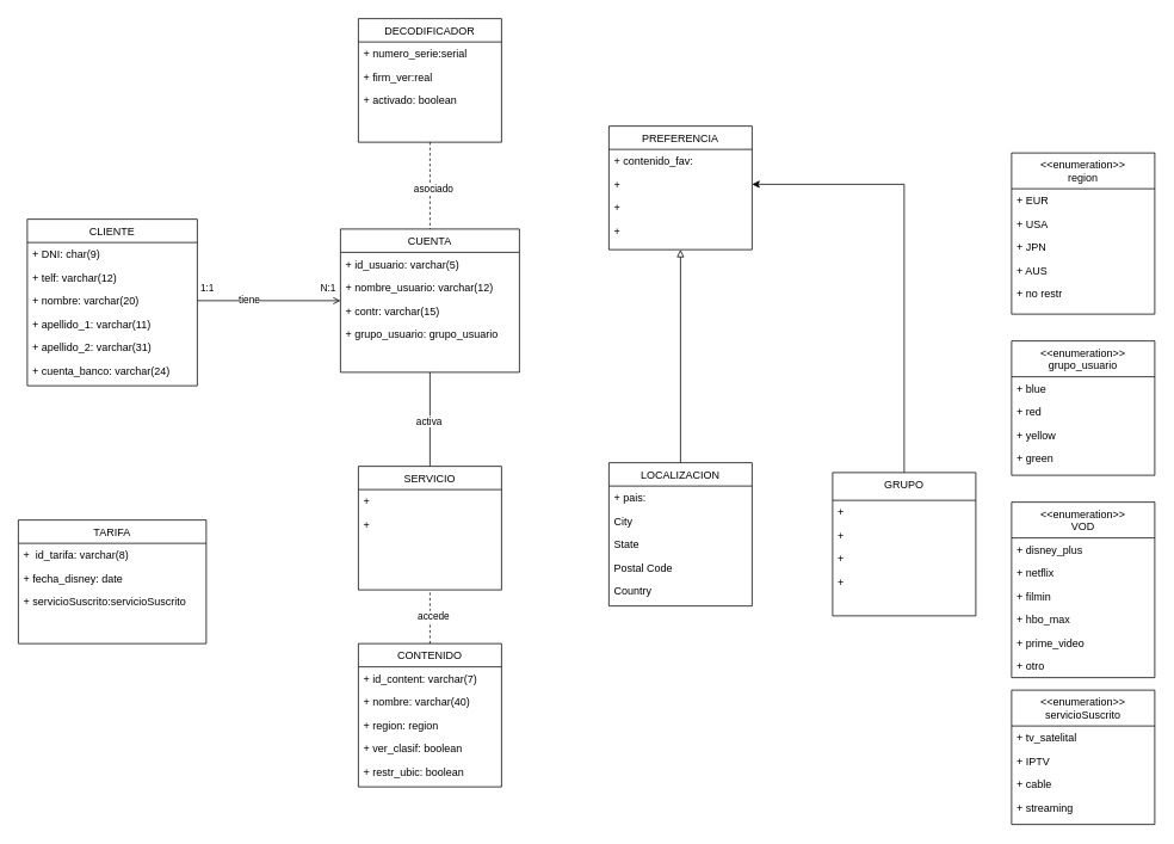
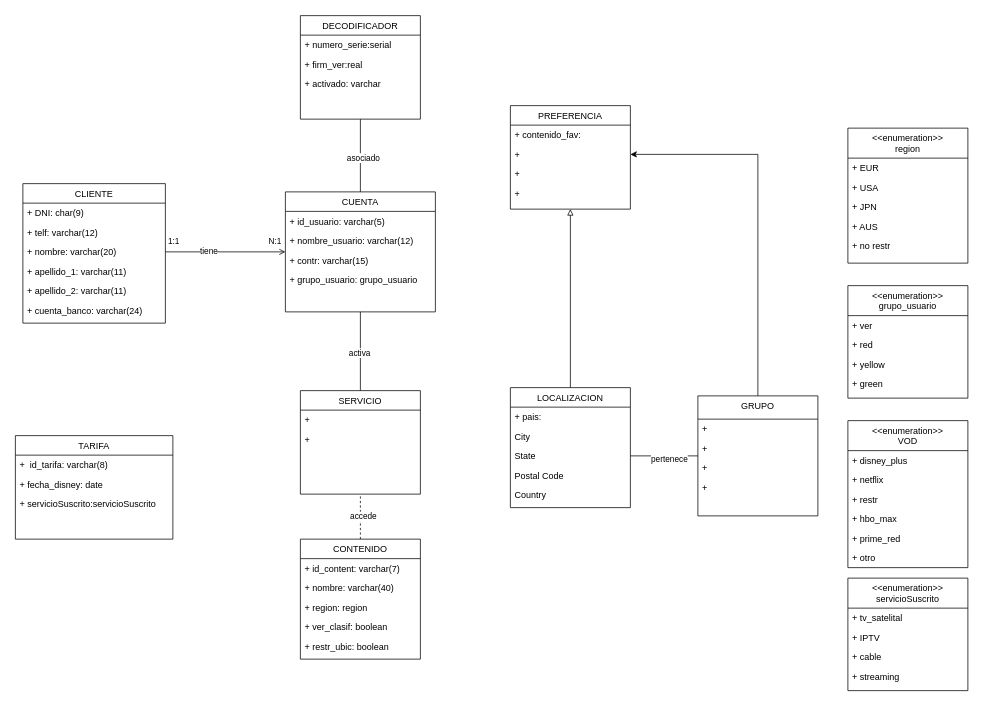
- <mxCell id="35" value="+ activado: boolean" style="text;align=left;verticalAlign=top;spacingLeft=4;spacingRight=4;overflow=hidden;rotatable=0;points=[[0,0.5],[1,0.5]];portConstraint=eastwest;rounded=0;shadow=0;html=0;" parent="32" vertex="1"><mxGeometry y="78" width="160" height="26" as="geometry" /></mxCell>
+ <mxCell id="35" value="+ activado: varchar" style="text;align=left;verticalAlign=top;spacingLeft=4;spacingRight=4;overflow=hidden;rotatable=0;points=[[0,0.5],[1,0.5]];portConstraint=eastwest;rounded=0;shadow=0;html=0;" parent="32" vertex="1"><mxGeometry y="78" width="160" height="26" as="geometry" /></mxCell>
- <mxCell id="30" style="edgeStyle=orthogonalEdgeStyle;rounded=0;orthogonalLoop=1;jettySize=auto;html=1;exitX=0.5;exitY=1;exitDx=0;exitDy=0;entryX=0.5;entryY=0;entryDx=0;entryDy=0;endArrow=none;endFill=0;dashed=1;" parent="1" source="32" target="17" edge="1"><mxGeometry relative="1" as="geometry" /></mxCell>
+ <mxCell id="30" style="edgeStyle=orthogonalEdgeStyle;rounded=0;orthogonalLoop=1;jettySize=auto;html=1;exitX=0.5;exitY=1;exitDx=0;exitDy=0;entryX=0.5;entryY=0;entryDx=0;entryDy=0;endArrow=none;endFill=0;" parent="1" source="32" target="17" edge="1"><mxGeometry relative="1" as="geometry" /></mxCell>
- <mxCell id="7" value="+ apellido_2: varchar(31)" style="text;align=left;verticalAlign=top;spacingLeft=4;spacingRight=4;overflow=hidden;rotatable=0;points=[[0,0.5],[1,0.5]];portConstraint=eastwest;rounded=0;shadow=0;html=0;" parent="2" vertex="1"><mxGeometry y="130" width="190" height="26" as="geometry" /></mxCell>
+ <mxCell id="7" value="+ apellido_2: varchar(11)" style="text;align=left;verticalAlign=top;spacingLeft=4;spacingRight=4;overflow=hidden;rotatable=0;points=[[0,0.5],[1,0.5]];portConstraint=eastwest;rounded=0;shadow=0;html=0;" parent="2" vertex="1"><mxGeometry y="130" width="190" height="26" as="geometry" /></mxCell>
- <mxCell id="69" value="+ blue" style="text;align=left;verticalAlign=top;spacingLeft=4;spacingRight=4;overflow=hidden;rotatable=0;points=[[0,0.5],[1,0.5]];portConstraint=eastwest;rounded=0;shadow=0;html=0;" parent="68" vertex="1"><mxGeometry y="40" width="160" height="26" as="geometry" /></mxCell>
+ <mxCell id="69" value="+ ver" style="text;align=left;verticalAlign=top;spacingLeft=4;spacingRight=4;overflow=hidden;rotatable=0;points=[[0,0.5],[1,0.5]];portConstraint=eastwest;rounded=0;shadow=0;html=0;" parent="68" vertex="1"><mxGeometry y="40" width="160" height="26" as="geometry" /></mxCell>
+ <mxCell id="60" style="edgeStyle=orthogonalEdgeStyle;rounded=0;orthogonalLoop=1;jettySize=auto;html=1;entryX=1;entryY=0.5;entryDx=0;entryDy=0;endArrow=none;endFill=0;" parent="1" source="63" target="47" edge="1"><mxGeometry relative="1" as="geometry" /></mxCell>
+ <mxCell id="61" value="pertenece" style="edgeLabel;html=1;align=center;verticalAlign=middle;resizable=0;points=[];" parent="60" vertex="1" connectable="0"><mxGeometry x="-0.143" y="3" relative="1" as="geometry"><mxPoint as="offset" /></mxGeometry></mxCell>
- <mxCell id="76" value="+ filmin" style="text;align=left;verticalAlign=top;spacingLeft=4;spacingRight=4;overflow=hidden;rotatable=0;points=[[0,0.5],[1,0.5]];portConstraint=eastwest;rounded=0;shadow=0;html=0;" parent="73" vertex="1"><mxGeometry y="92" width="160" height="26" as="geometry" /></mxCell>
+ <mxCell id="76" value="+ restr" style="text;align=left;verticalAlign=top;spacingLeft=4;spacingRight=4;overflow=hidden;rotatable=0;points=[[0,0.5],[1,0.5]];portConstraint=eastwest;rounded=0;shadow=0;html=0;" parent="73" vertex="1"><mxGeometry y="92" width="160" height="26" as="geometry" /></mxCell>
- <mxCell id="78" value="+ prime_video" style="text;align=left;verticalAlign=top;spacingLeft=4;spacingRight=4;overflow=hidden;rotatable=0;points=[[0,0.5],[1,0.5]];portConstraint=eastwest;rounded=0;shadow=0;html=0;" parent="73" vertex="1"><mxGeometry y="144" width="160" height="26" as="geometry" /></mxCell>
+ <mxCell id="78" value="+ prime_red" style="text;align=left;verticalAlign=top;spacingLeft=4;spacingRight=4;overflow=hidden;rotatable=0;points=[[0,0.5],[1,0.5]];portConstraint=eastwest;rounded=0;shadow=0;html=0;" parent="73" vertex="1"><mxGeometry y="144" width="160" height="26" as="geometry" /></mxCell>
